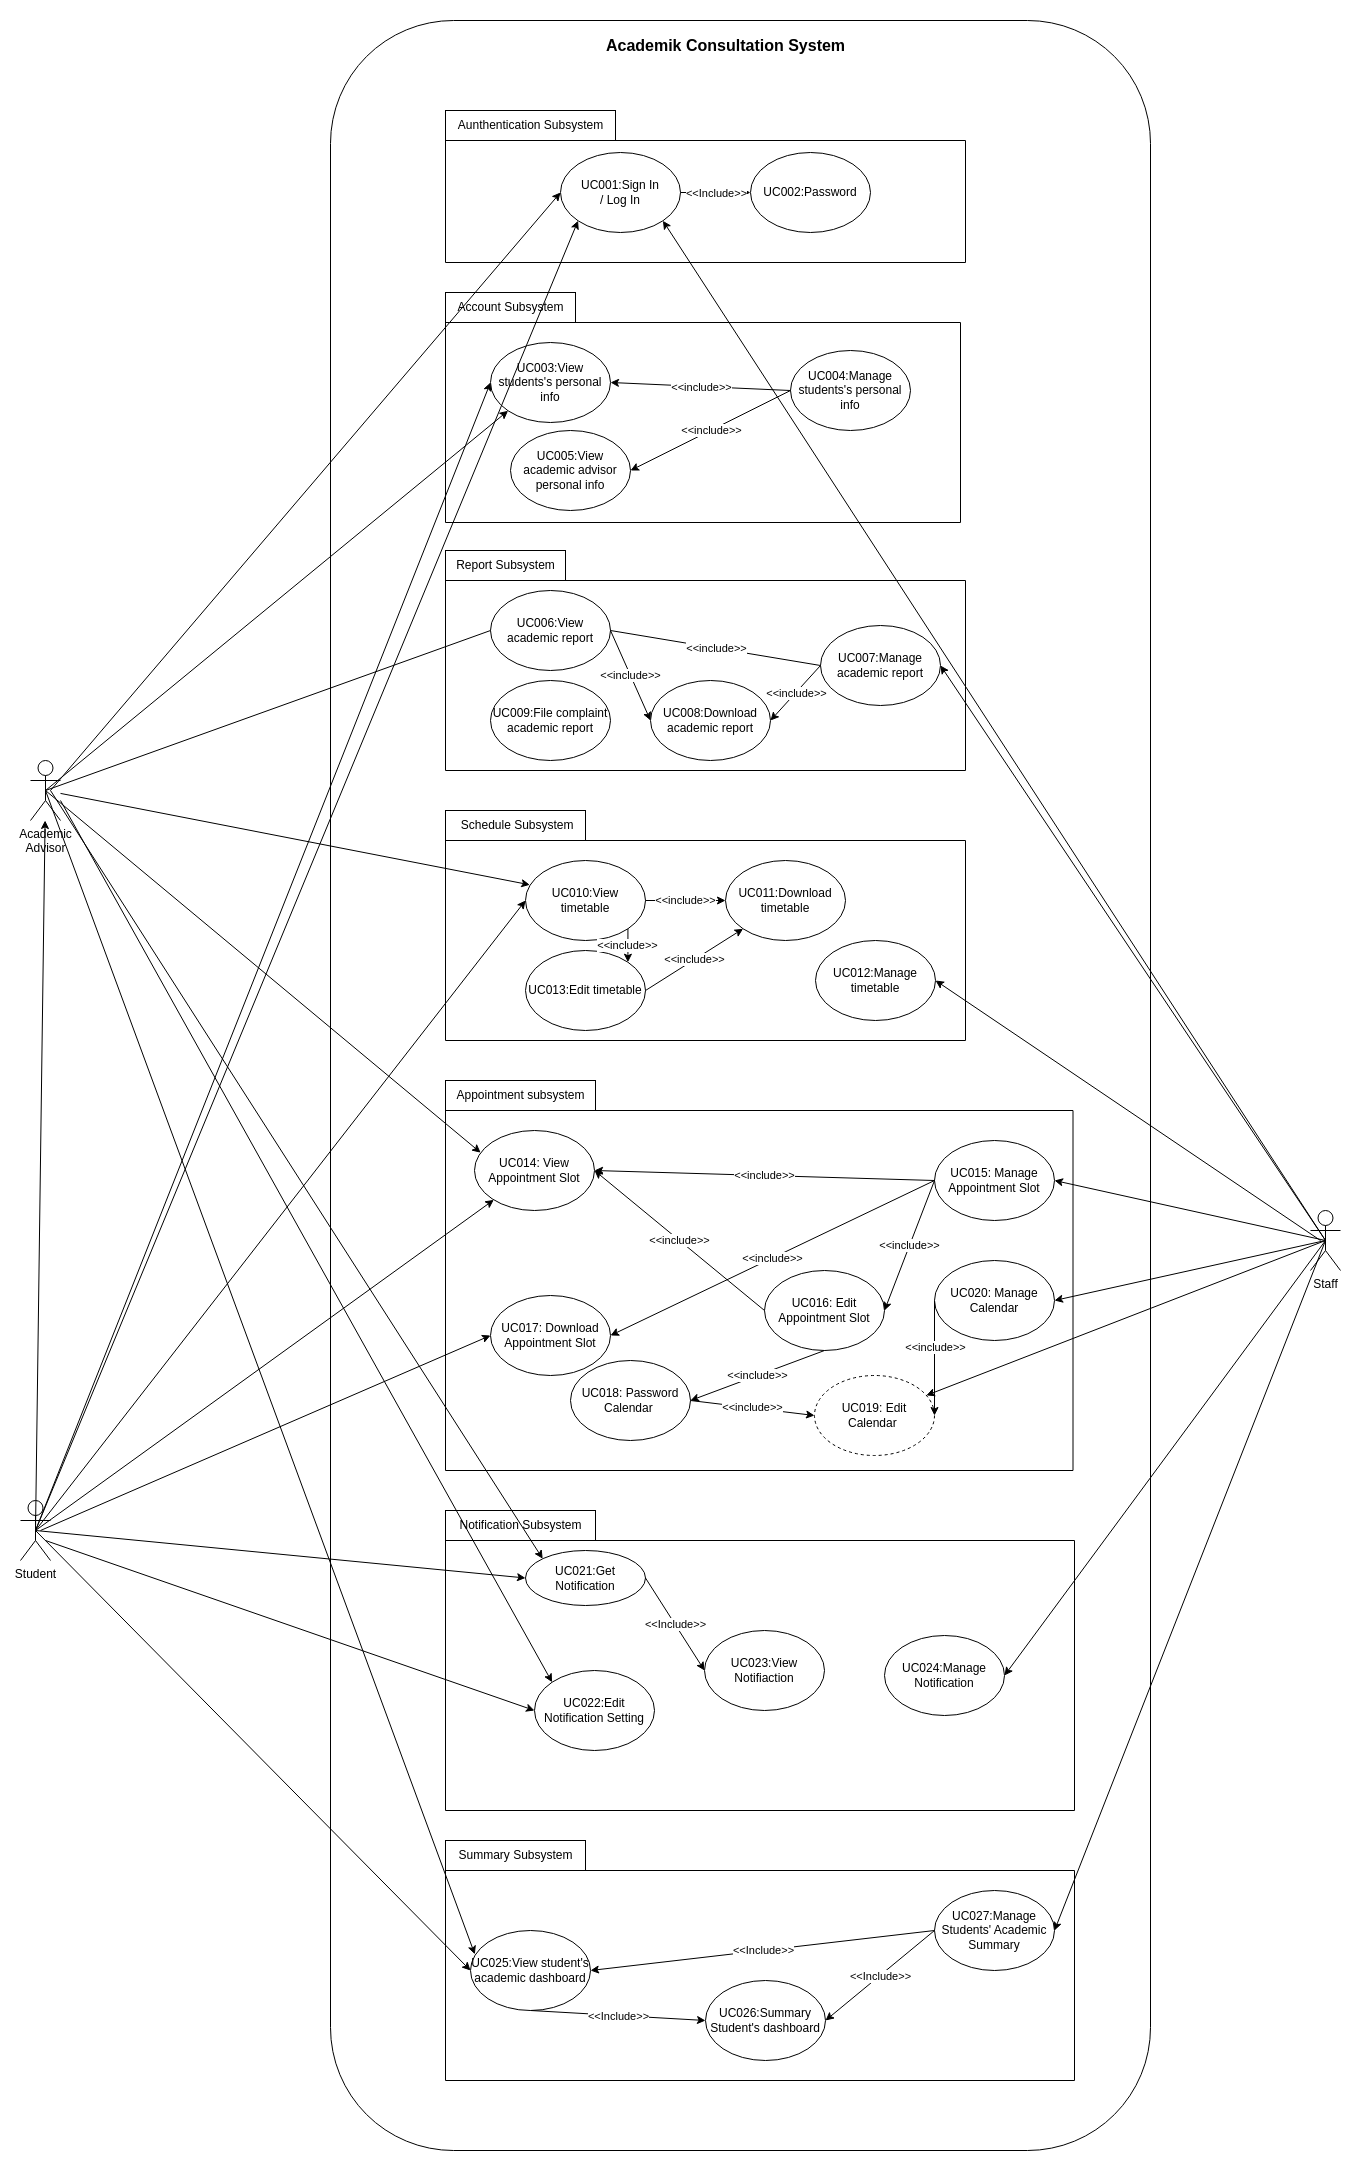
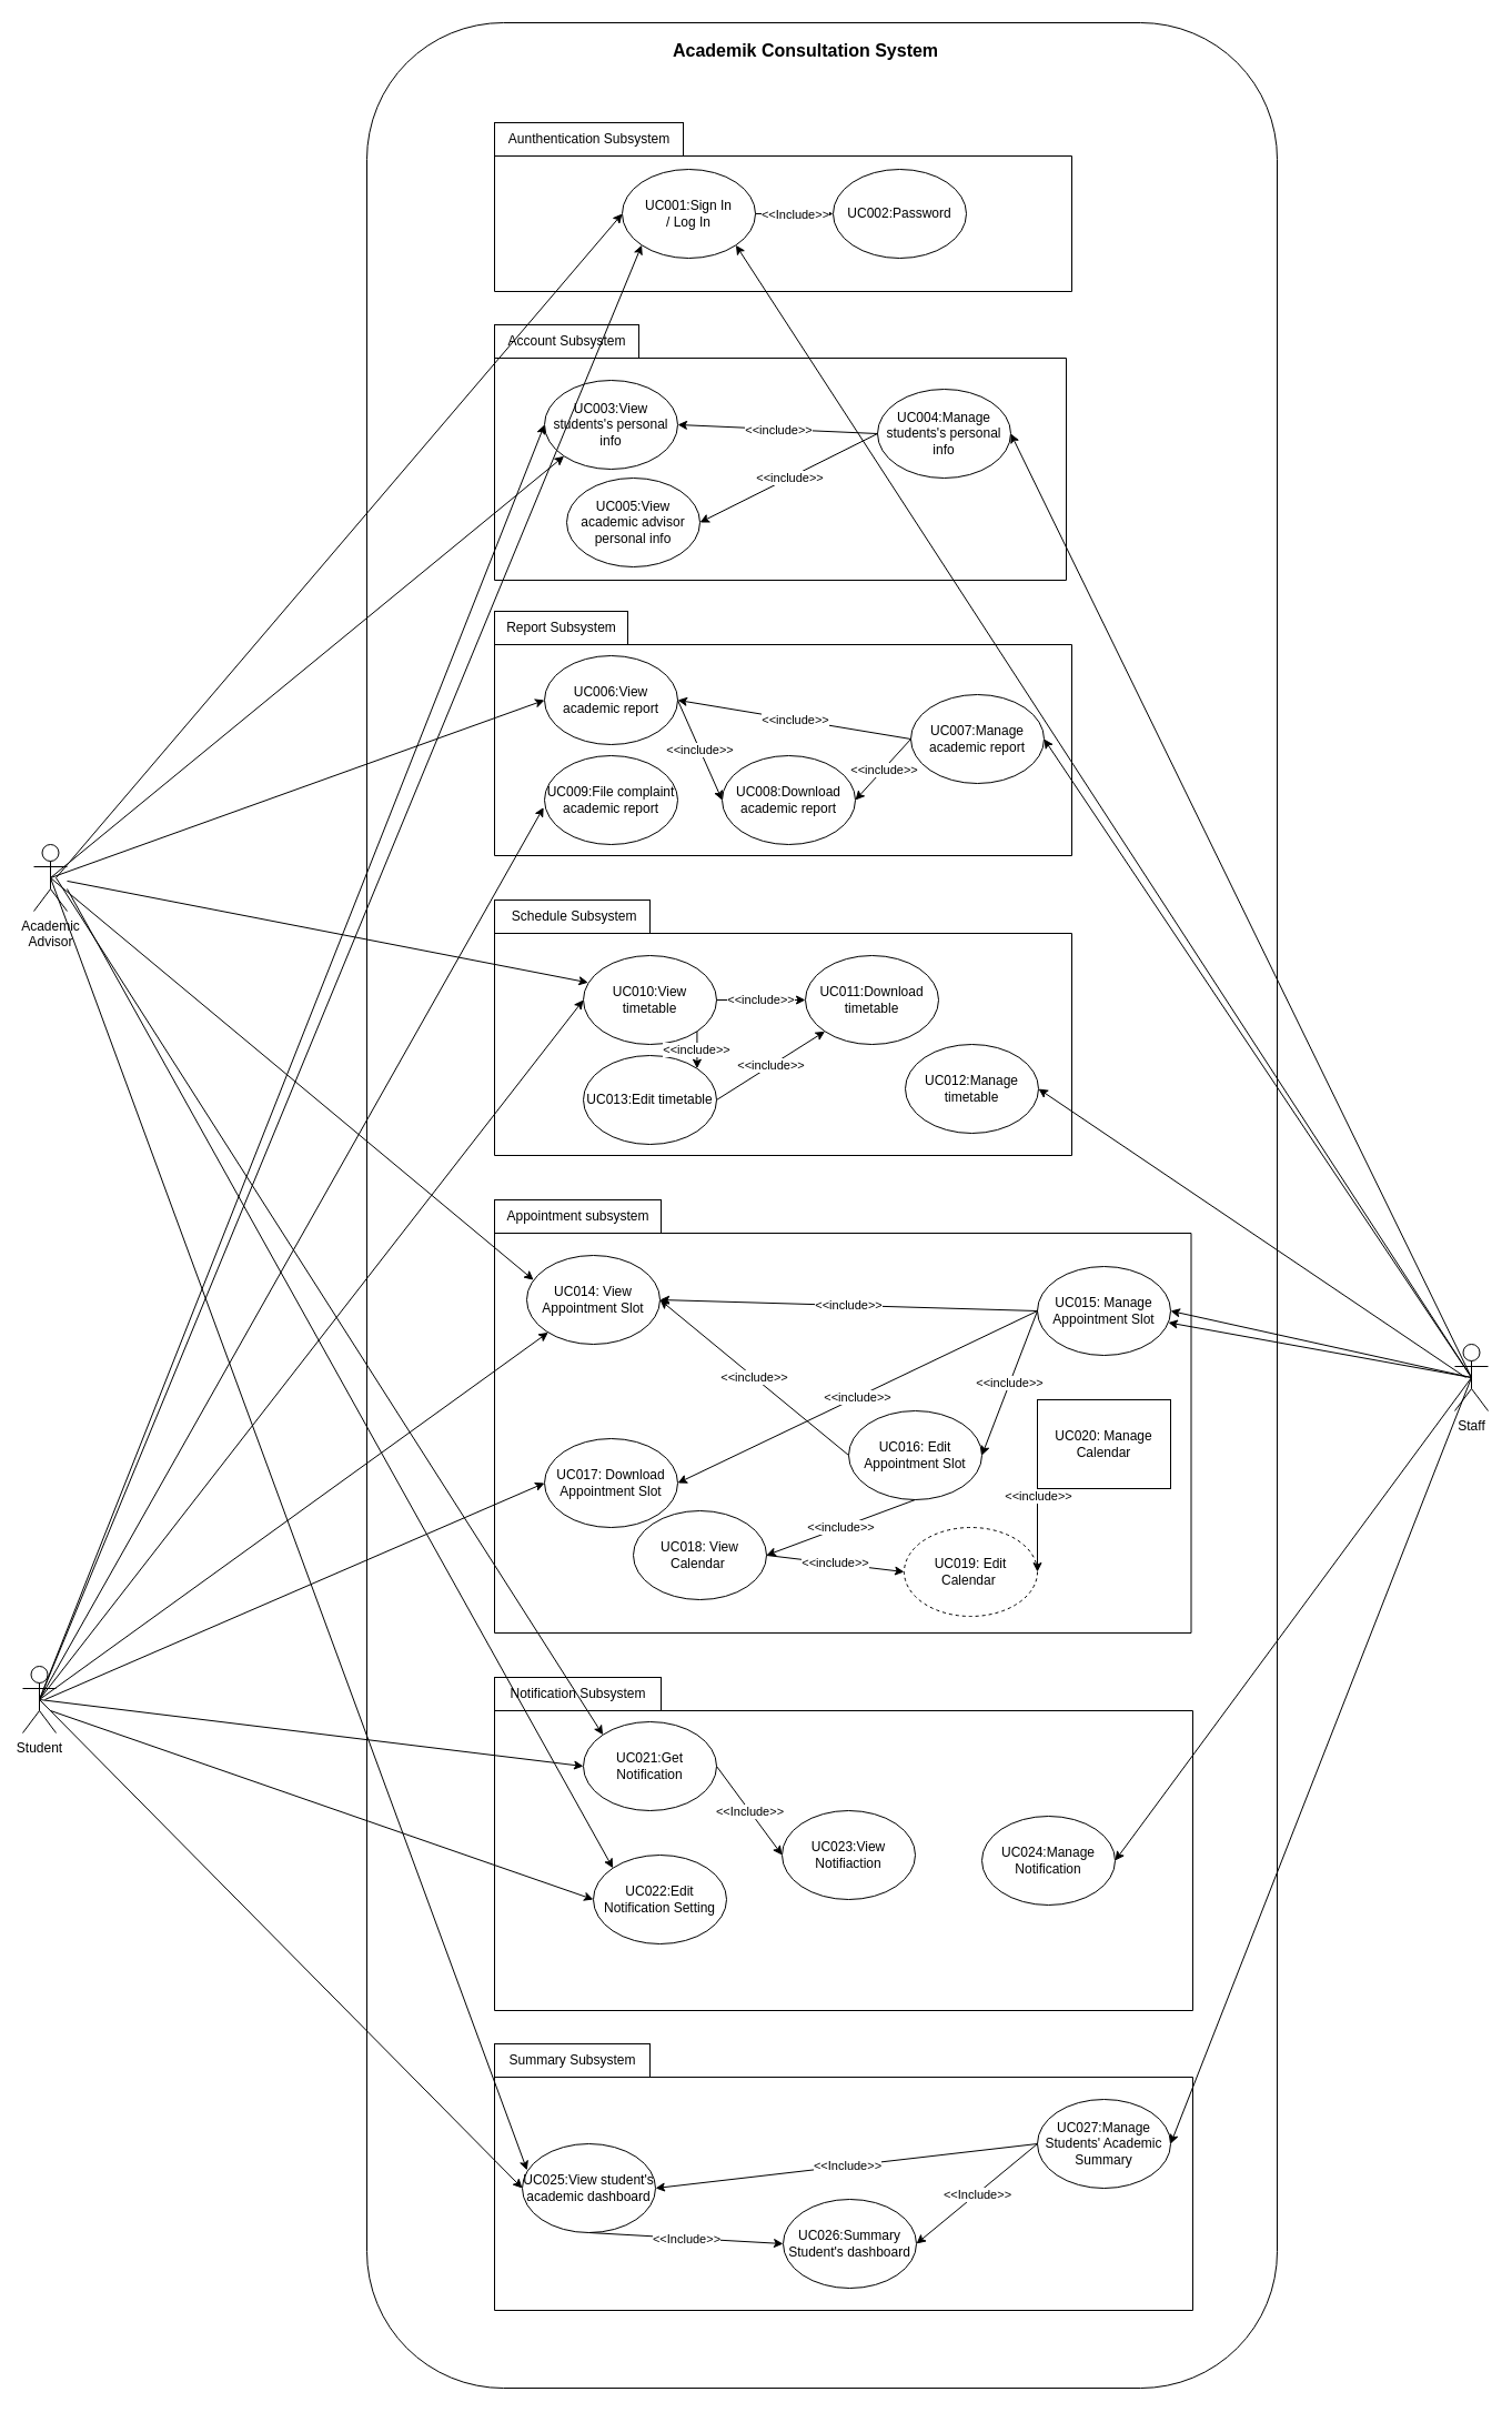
- <mxCell id="10" value="" style="endArrow=none;html=1;rounded=0;exitX=0;exitY=0.5;exitDx=0;exitDy=0;entryX=1;entryY=0.5;entryDx=0;entryDy=0;" parent="5" source="8" target="6" edge="1"><mxGeometry relative="1" as="geometry"><mxPoint x="185" y="140" as="sourcePoint" /><mxPoint x="285" y="140" as="targetPoint" /></mxGeometry></mxCell>
+ <mxCell id="10" value="" style="endArrow=classic;html=1;rounded=0;exitX=0;exitY=0.5;exitDx=0;exitDy=0;entryX=1;entryY=0.5;entryDx=0;entryDy=0;" parent="5" source="8" target="6" edge="1"><mxGeometry relative="1" as="geometry"><mxPoint x="185" y="140" as="sourcePoint" /><mxPoint x="285" y="140" as="targetPoint" /></mxGeometry></mxCell>
- <mxCell id="84" value="" style="endArrow=none;html=1;rounded=0;exitX=0.5;exitY=0.5;exitDx=0;exitDy=0;exitPerimeter=0;entryX=0;entryY=0.5;entryDx=0;entryDy=0;" parent="1" source="3" target="6" edge="1"><mxGeometry width="50" height="50" relative="1" as="geometry"><mxPoint x="150" y="1050" as="sourcePoint" /><mxPoint x="510" y="653" as="targetPoint" /></mxGeometry></mxCell>
+ <mxCell id="84" value="" style="endArrow=classic;html=1;rounded=0;exitX=0.5;exitY=0.5;exitDx=0;exitDy=0;exitPerimeter=0;entryX=0;entryY=0.5;entryDx=0;entryDy=0;" parent="1" source="3" target="6" edge="1"><mxGeometry width="50" height="50" relative="1" as="geometry"><mxPoint x="150" y="1050" as="sourcePoint" /><mxPoint x="510" y="653" as="targetPoint" /></mxGeometry></mxCell>
- <mxCell id="88" value="" style="endArrow=classic;html=1;rounded=0;exitX=0.5;exitY=0.5;exitDx=0;exitDy=0;exitPerimeter=0;" parent="1" source="67" target="3" edge="1"><mxGeometry width="50" height="50" relative="1" as="geometry"><mxPoint x="140" y="1080" as="sourcePoint" /><mxPoint x="470" y="970" as="targetPoint" /></mxGeometry></mxCell>
+ <mxCell id="88" value="" style="endArrow=classic;html=1;rounded=0;entryX=-0.007;entryY=0.582;entryDx=0;entryDy=0;entryPerimeter=0;exitX=0.5;exitY=0.5;exitDx=0;exitDy=0;exitPerimeter=0;" parent="1" source="67" target="9" edge="1"><mxGeometry width="50" height="50" relative="1" as="geometry"><mxPoint x="140" y="1080" as="sourcePoint" /><mxPoint x="470" y="970" as="targetPoint" /></mxGeometry></mxCell>
- <mxCell id="100" value="" style="endArrow=classic;html=1;rounded=0;exitX=0.5;exitY=0.5;exitDx=0;exitDy=0;entryX=1;entryY=0.5;entryDx=0;entryDy=0;exitPerimeter=0;" parent="1" source="4" target="56" edge="1"><mxGeometry width="50" height="50" relative="1" as="geometry"><mxPoint x="830" y="1520" as="sourcePoint" /><mxPoint x="880" y="1470" as="targetPoint" /></mxGeometry></mxCell>
+ <mxCell id="100" value="" style="endArrow=classic;html=1;rounded=0;exitX=0.5;exitY=0.5;exitDx=0;exitDy=0;exitPerimeter=0;" parent="1" source="4" target="53" edge="1"><mxGeometry width="50" height="50" relative="1" as="geometry"><mxPoint x="830" y="1520" as="sourcePoint" /><mxPoint x="880" y="1470" as="targetPoint" /></mxGeometry></mxCell>
- <mxCell id="56" value="UC020: Manage Calendar" style="ellipse;whiteSpace=wrap;html=1;" parent="51" vertex="1"><mxGeometry x="489" y="150" width="120" height="80" as="geometry" /></mxCell>
+ <mxCell id="56" value="UC020: Manage Calendar" style="whiteSpace=wrap;html=1;rounded=0;" parent="51" vertex="1"><mxGeometry x="489" y="150" width="120" height="80" as="geometry" /></mxCell>
- <mxCell id="86" value="" style="endArrow=classic;html=1;rounded=0;exitX=0.5;exitY=0.5;exitDx=0;exitDy=0;exitPerimeter=0;" parent="1" source="4" target="58" edge="1"><mxGeometry width="50" height="50" relative="1" as="geometry"><mxPoint x="920" y="770" as="sourcePoint" /><mxPoint x="970" y="720" as="targetPoint" /></mxGeometry></mxCell>
+ <mxCell id="86" value="" style="endArrow=classic;html=1;rounded=0;exitX=0.5;exitY=0.5;exitDx=0;exitDy=0;exitPerimeter=0;entryX=1;entryY=0.5;entryDx=0;entryDy=0;" parent="1" source="4" target="35" edge="1"><mxGeometry width="50" height="50" relative="1" as="geometry"><mxPoint x="920" y="770" as="sourcePoint" /><mxPoint x="970" y="720" as="targetPoint" /></mxGeometry></mxCell>
- <mxCell id="55" value="UC018: Password Calendar&amp;nbsp;" style="ellipse;whiteSpace=wrap;html=1;" parent="51" vertex="1"><mxGeometry x="125" y="250" width="120" height="80" as="geometry" /></mxCell>
+ <mxCell id="55" value="UC018: View Calendar&amp;nbsp;" style="ellipse;whiteSpace=wrap;html=1;" parent="51" vertex="1"><mxGeometry x="125" y="250" width="120" height="80" as="geometry" /></mxCell>
- <mxCell id="25" value="UC021:Get Notification" style="ellipse;whiteSpace=wrap;html=1;" parent="23" vertex="1"><mxGeometry x="80" y="10" width="120" height="55" as="geometry" /></mxCell>
+ <mxCell id="25" value="UC021:Get Notification" style="ellipse;whiteSpace=wrap;html=1;" parent="23" vertex="1"><mxGeometry x="80" y="10" width="120" height="80" as="geometry" /></mxCell>
